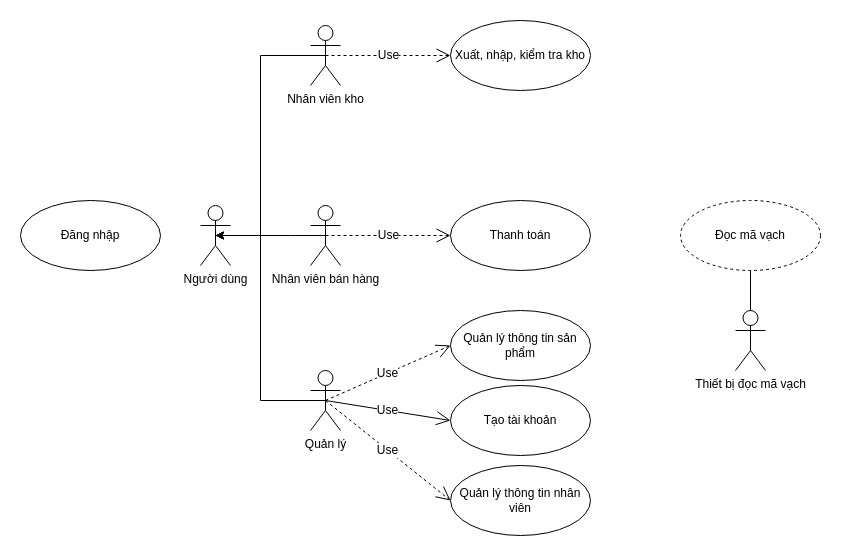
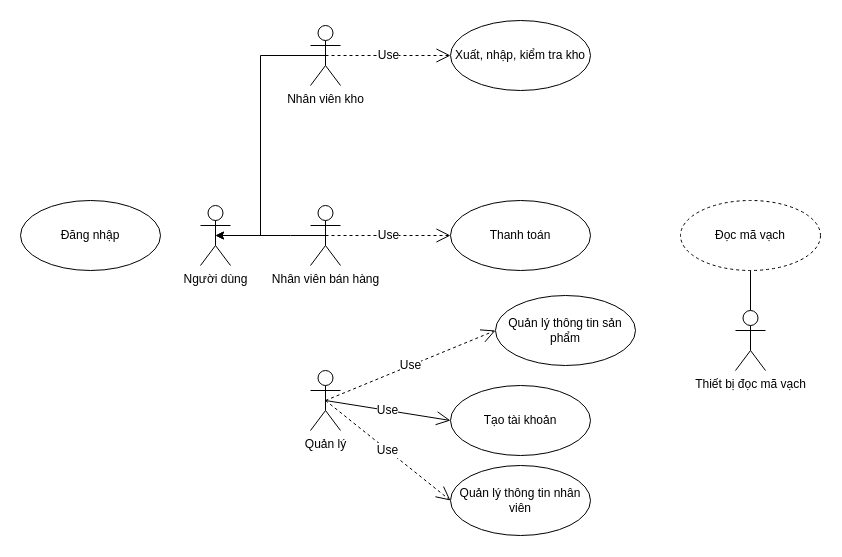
- <mxCell id="16" value="Quản lý thông tin sản phẩm" style="ellipse;whiteSpace=wrap;html=1;fontFamily=Helvetica;fontSize=12;fontColor=default;strokeColor=default;fillColor=default;" vertex="1" parent="1"><mxGeometry x="450" y="310" width="140" height="70" as="geometry" /></mxCell>
+ <mxCell id="16" value="Quản lý thông tin sản phẩm" style="ellipse;whiteSpace=wrap;html=1;fontFamily=Helvetica;fontSize=12;fontColor=default;strokeColor=default;fillColor=default;" vertex="1" parent="1"><mxGeometry x="495" y="295" width="140" height="70" as="geometry" /></mxCell>
- <mxCell id="4" style="edgeStyle=orthogonalEdgeStyle;rounded=0;orthogonalLoop=1;jettySize=auto;html=1;exitX=0.5;exitY=0.5;exitDx=0;exitDy=0;exitPerimeter=0;entryX=0.5;entryY=0.5;entryDx=0;entryDy=0;entryPerimeter=0;fontFamily=Helvetica;fontSize=12;fontColor=default;" edge="1" parent="1" source="5" target="10"><mxGeometry relative="1" as="geometry"><Array as="points"><mxPoint x="260" y="400" /><mxPoint x="260" y="235" /></Array></mxGeometry></mxCell>
